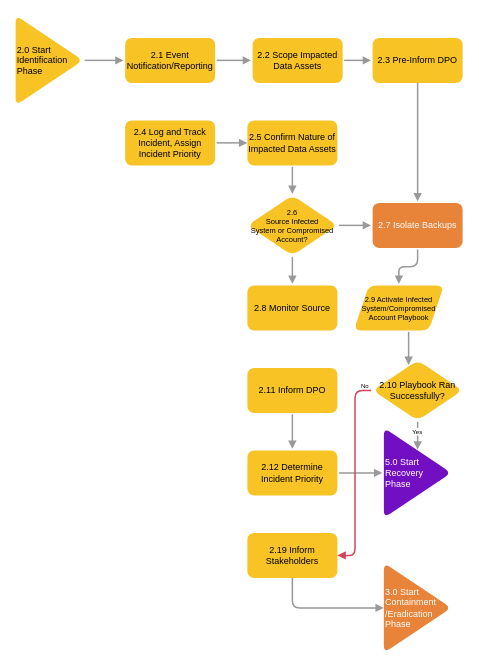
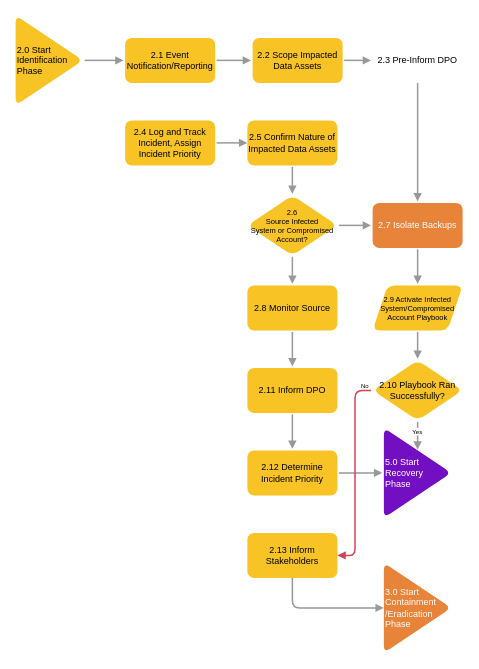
- <mxCell id="23" value="2.3 Pre-Inform DPO" style="rounded=1;whiteSpace=wrap;html=1;strokeColor=none;fillColor=#F7C325;labelBackgroundColor=none;labelBorderColor=none;fontColor=default;" parent="1" vertex="1"><mxGeometry x="496" y="50" width="120" height="60" as="geometry" /></mxCell>
+ <mxCell id="23" value="2.3 Pre-Inform DPO" style="rounded=1;whiteSpace=wrap;html=1;strokeColor=none;fillColor=#ffffff;labelBackgroundColor=none;labelBorderColor=none;fontColor=default;" parent="1" vertex="1"><mxGeometry x="496" y="50" width="120" height="60" as="geometry" /></mxCell>
- <mxCell id="11" value="2.9 Activate Infected System/Compromised Account Playbook" style="shape=parallelogram;perimeter=parallelogramPerimeter;whiteSpace=wrap;html=1;fixedSize=1;rounded=1;labelBackgroundColor=none;labelBorderColor=none;strokeColor=none;fontSize=10;fontColor=default;fillColor=#F7C325;" parent="1" vertex="1"><mxGeometry x="471" y="380" width="120" height="60" as="geometry" /></mxCell>
+ <mxCell id="11" value="2.9 Activate Infected System/Compromised Account Playbook" style="shape=parallelogram;perimeter=parallelogramPerimeter;whiteSpace=wrap;html=1;fixedSize=1;rounded=1;labelBackgroundColor=none;labelBorderColor=none;strokeColor=none;fontSize=10;fontColor=default;fillColor=#F7C325;" parent="1" vertex="1"><mxGeometry x="496" y="380" width="120" height="60" as="geometry" /></mxCell>
+ <mxCell id="15" value="" style="edgeStyle=orthogonalEdgeStyle;rounded=0;orthogonalLoop=1;jettySize=auto;html=1;strokeColor=#999999;endArrow=block;fontSize=8;fontColor=#000000;strokeWidth=2;startArrow=none;startFill=0;endFill=1;endSize=6;targetPerimeterSpacing=2;exitX=0.5;exitY=1.038;exitDx=0;exitDy=0;exitPerimeter=0;" parent="1" source="32" target="25" edge="1"><mxGeometry relative="1" as="geometry"><mxPoint x="389" y="445" as="sourcePoint" /></mxGeometry></mxCell>
- <mxCell id="9" value="2.19 Inform Stakeholders" style="rounded=1;whiteSpace=wrap;html=1;strokeColor=none;fillColor=#F7C325;labelBackgroundColor=none;labelBorderColor=none;fontColor=default;" parent="1" vertex="1"><mxGeometry x="329" y="710" width="120" height="60" as="geometry" /></mxCell>
+ <mxCell id="9" value="2.13 Inform Stakeholders" style="rounded=1;whiteSpace=wrap;html=1;strokeColor=none;fillColor=#F7C325;labelBackgroundColor=none;labelBorderColor=none;fontColor=default;" parent="1" vertex="1"><mxGeometry x="329" y="710" width="120" height="60" as="geometry" /></mxCell>
